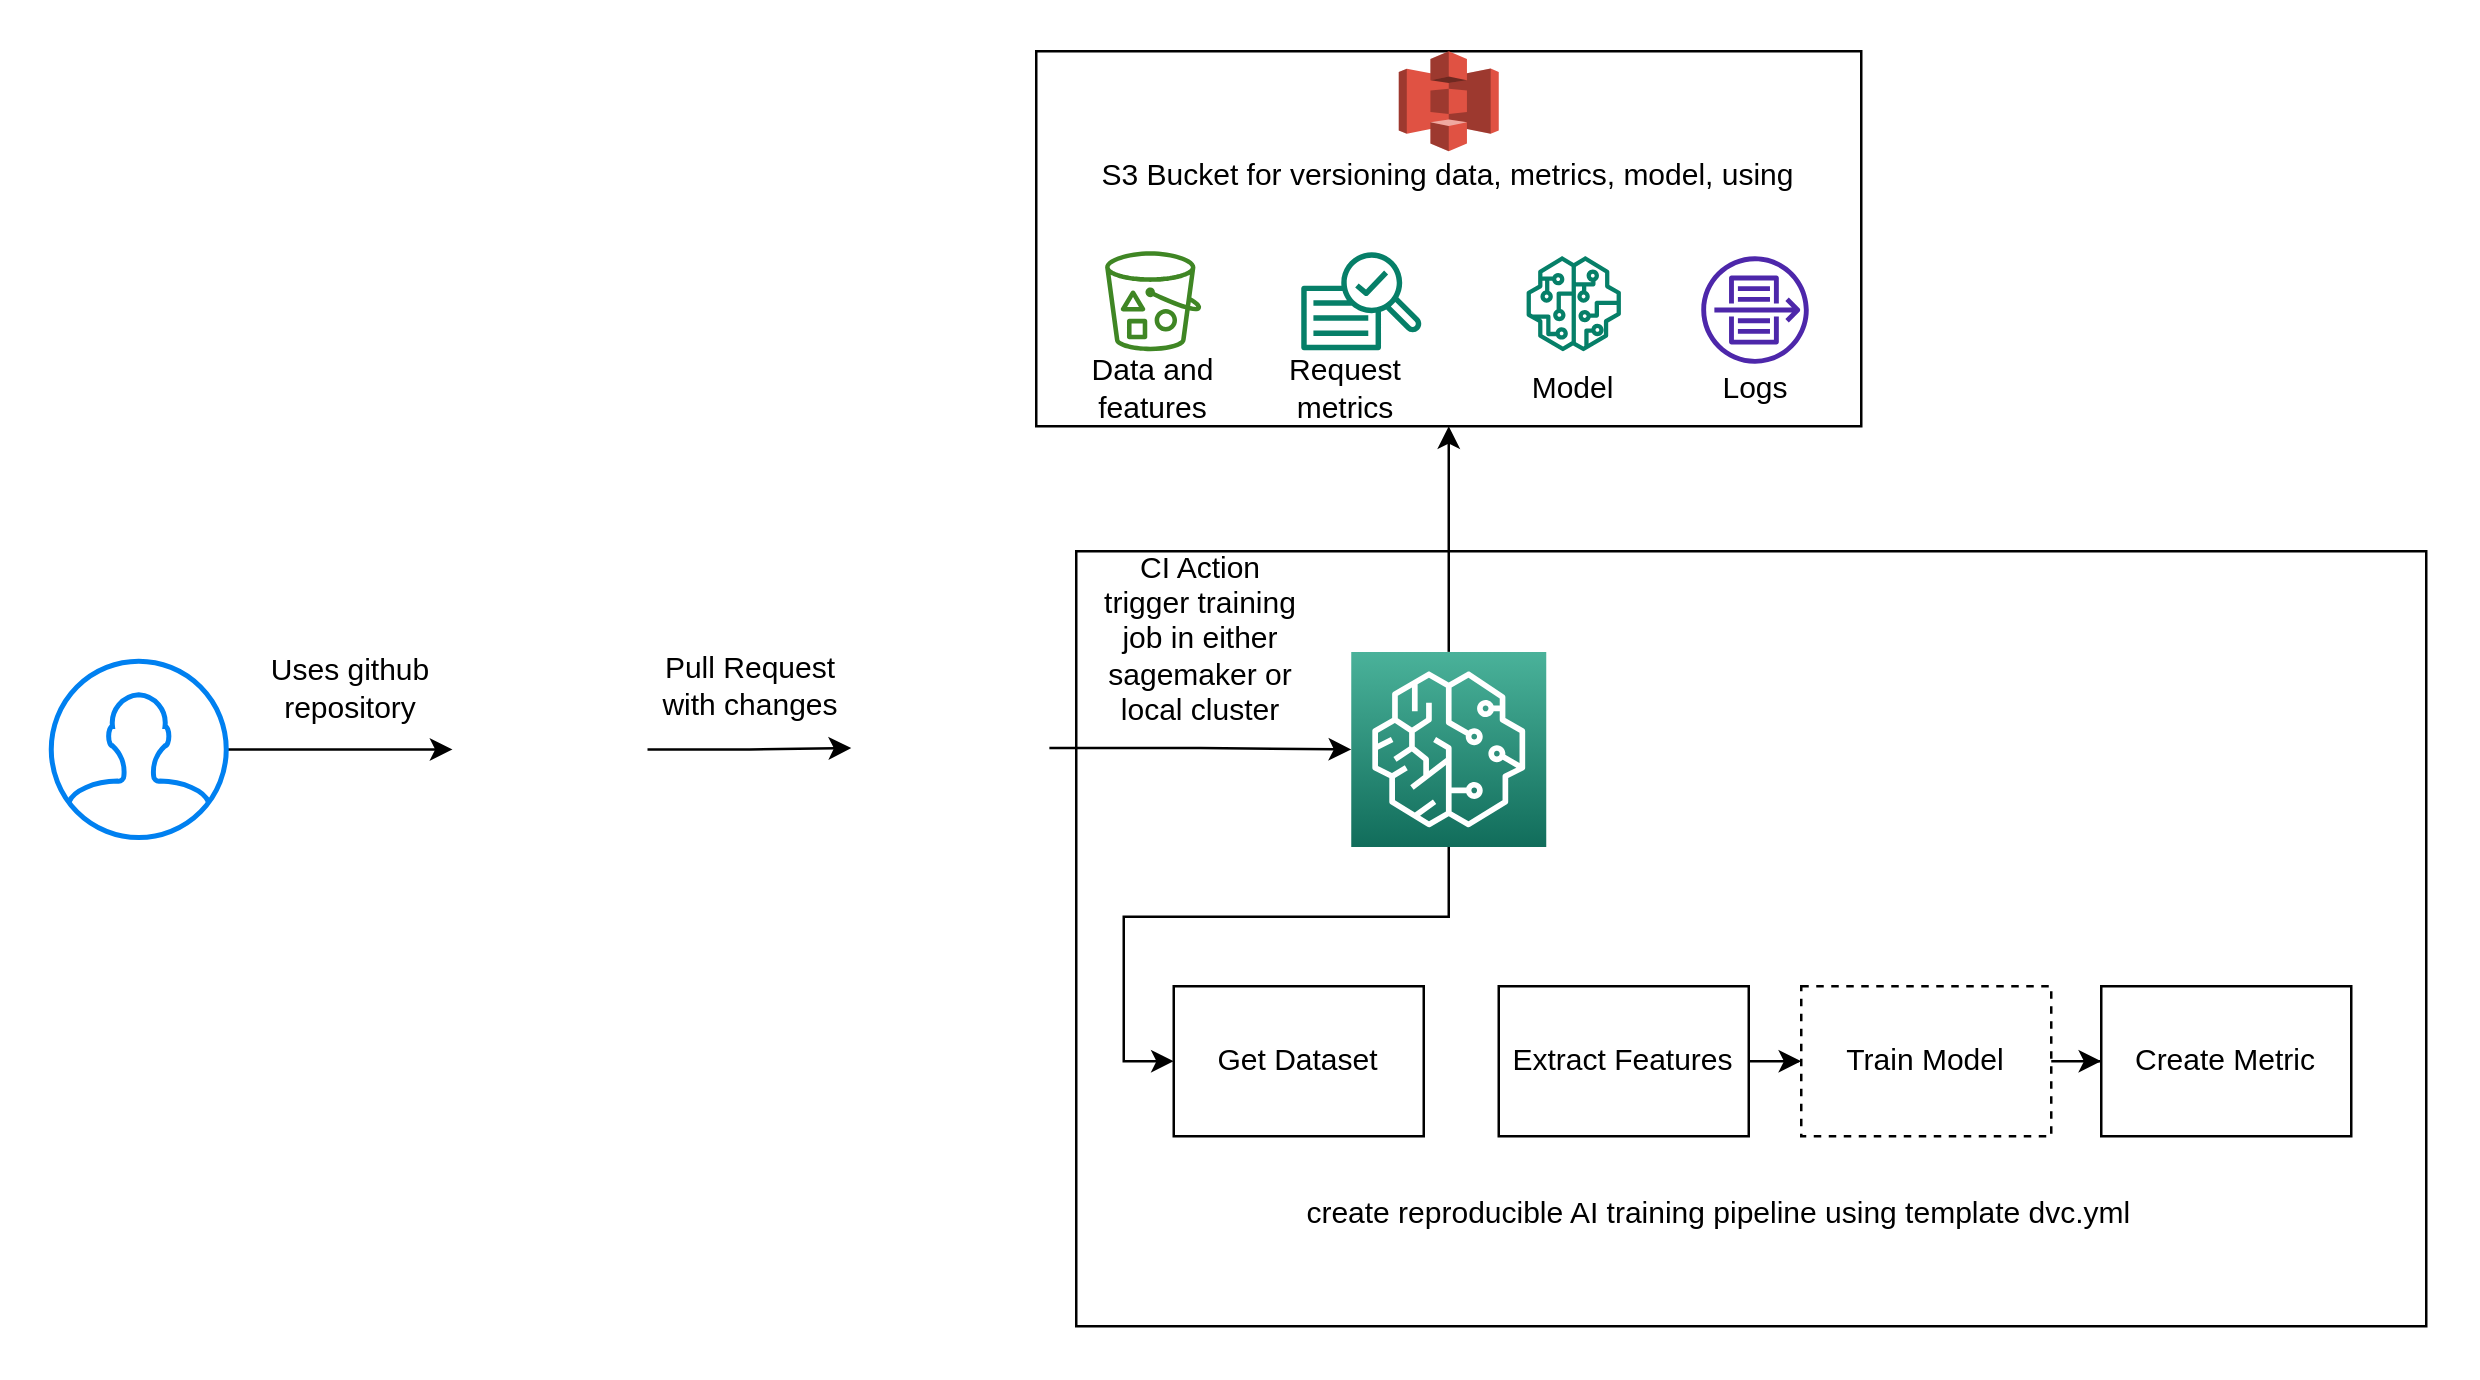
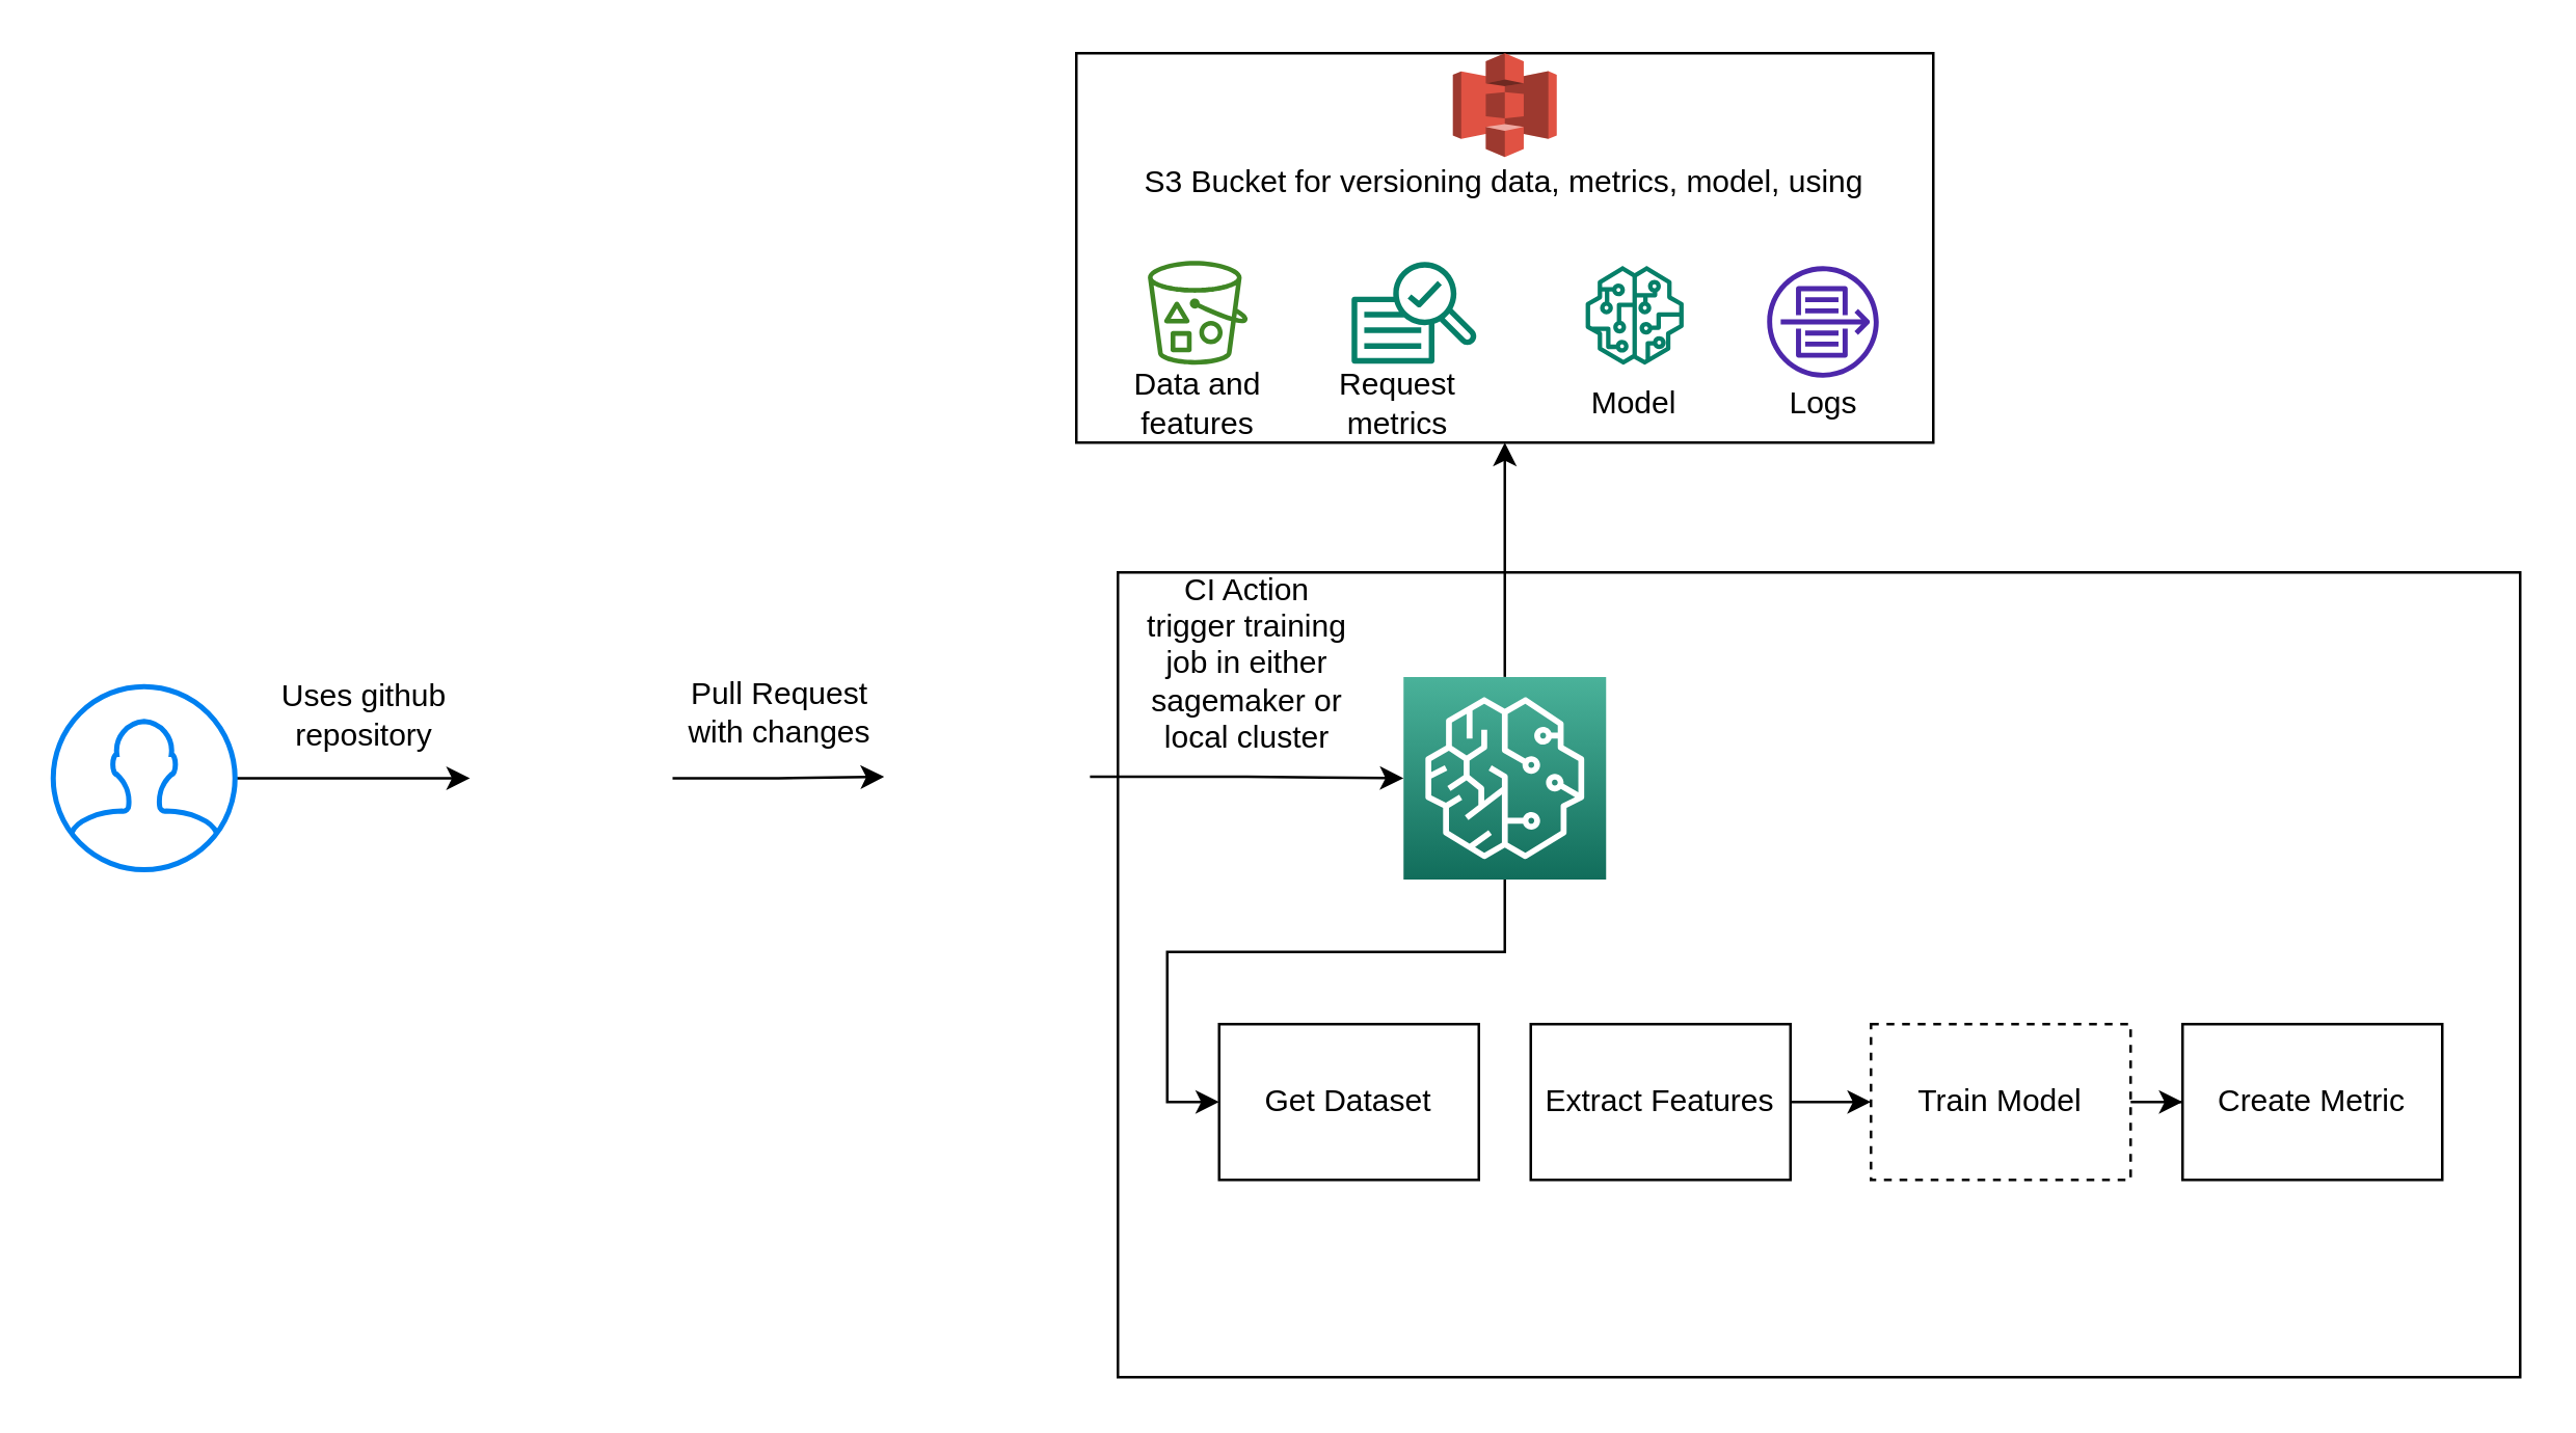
- <mxCell id="28" value="Extract Features" style="whiteSpace=wrap;html=1;align=center;verticalAlign=middle;treeFolding=1;treeMoving=1;fillColor=none;" vertex="1" parent="1"><mxGeometry x="599" y="394" width="100" height="60" as="geometry" /></mxCell>
+ <mxCell id="28" value="Extract Features" style="whiteSpace=wrap;html=1;align=center;verticalAlign=middle;treeFolding=1;treeMoving=1;fillColor=none;" vertex="1" parent="1"><mxGeometry x="589" y="394" width="100" height="60" as="geometry" /></mxCell>
- <mxCell id="32" value="create reproducible AI training pipeline using template dvc.yml&amp;nbsp;" style="text;html=1;strokeColor=none;fillColor=none;align=center;verticalAlign=middle;whiteSpace=wrap;rounded=0;" vertex="1" parent="1"><mxGeometry x="468" y="470" width="442" height="30" as="geometry" /></mxCell>
